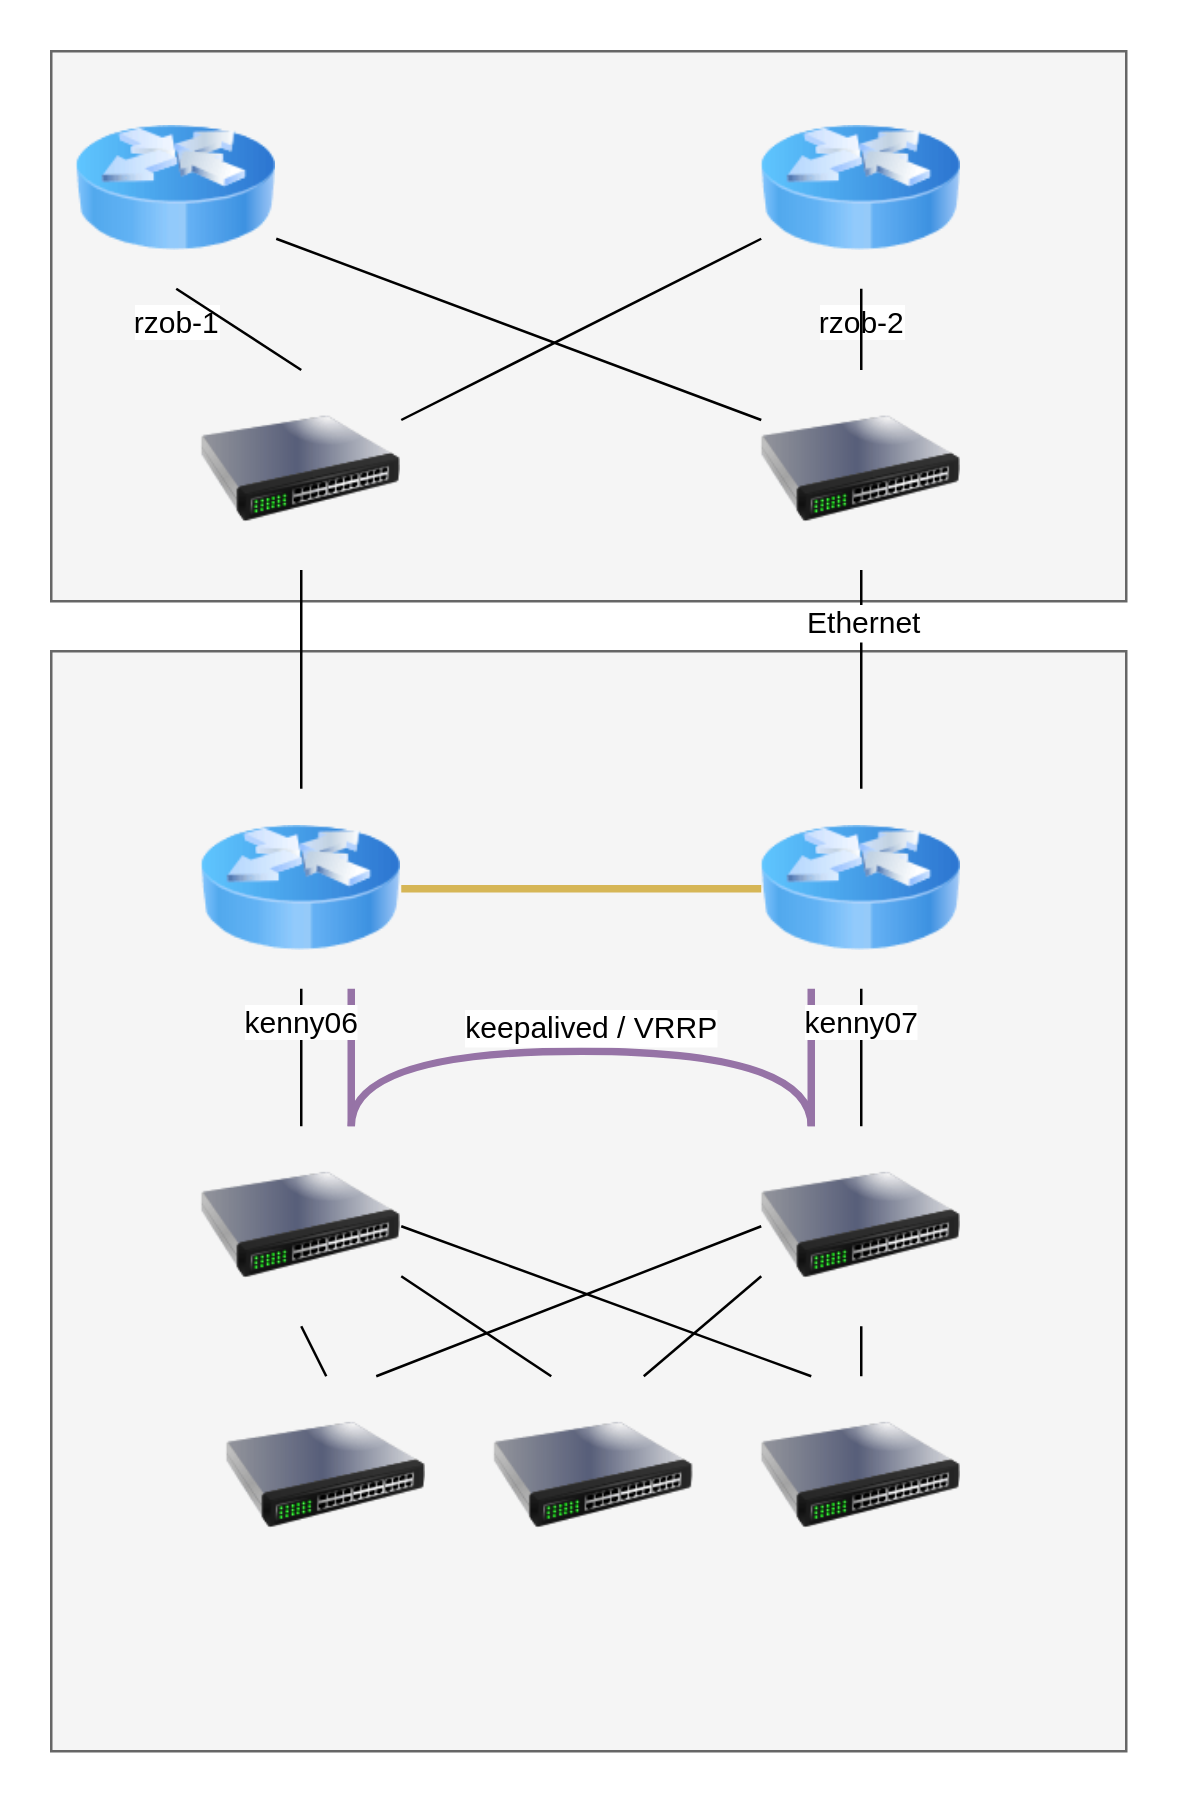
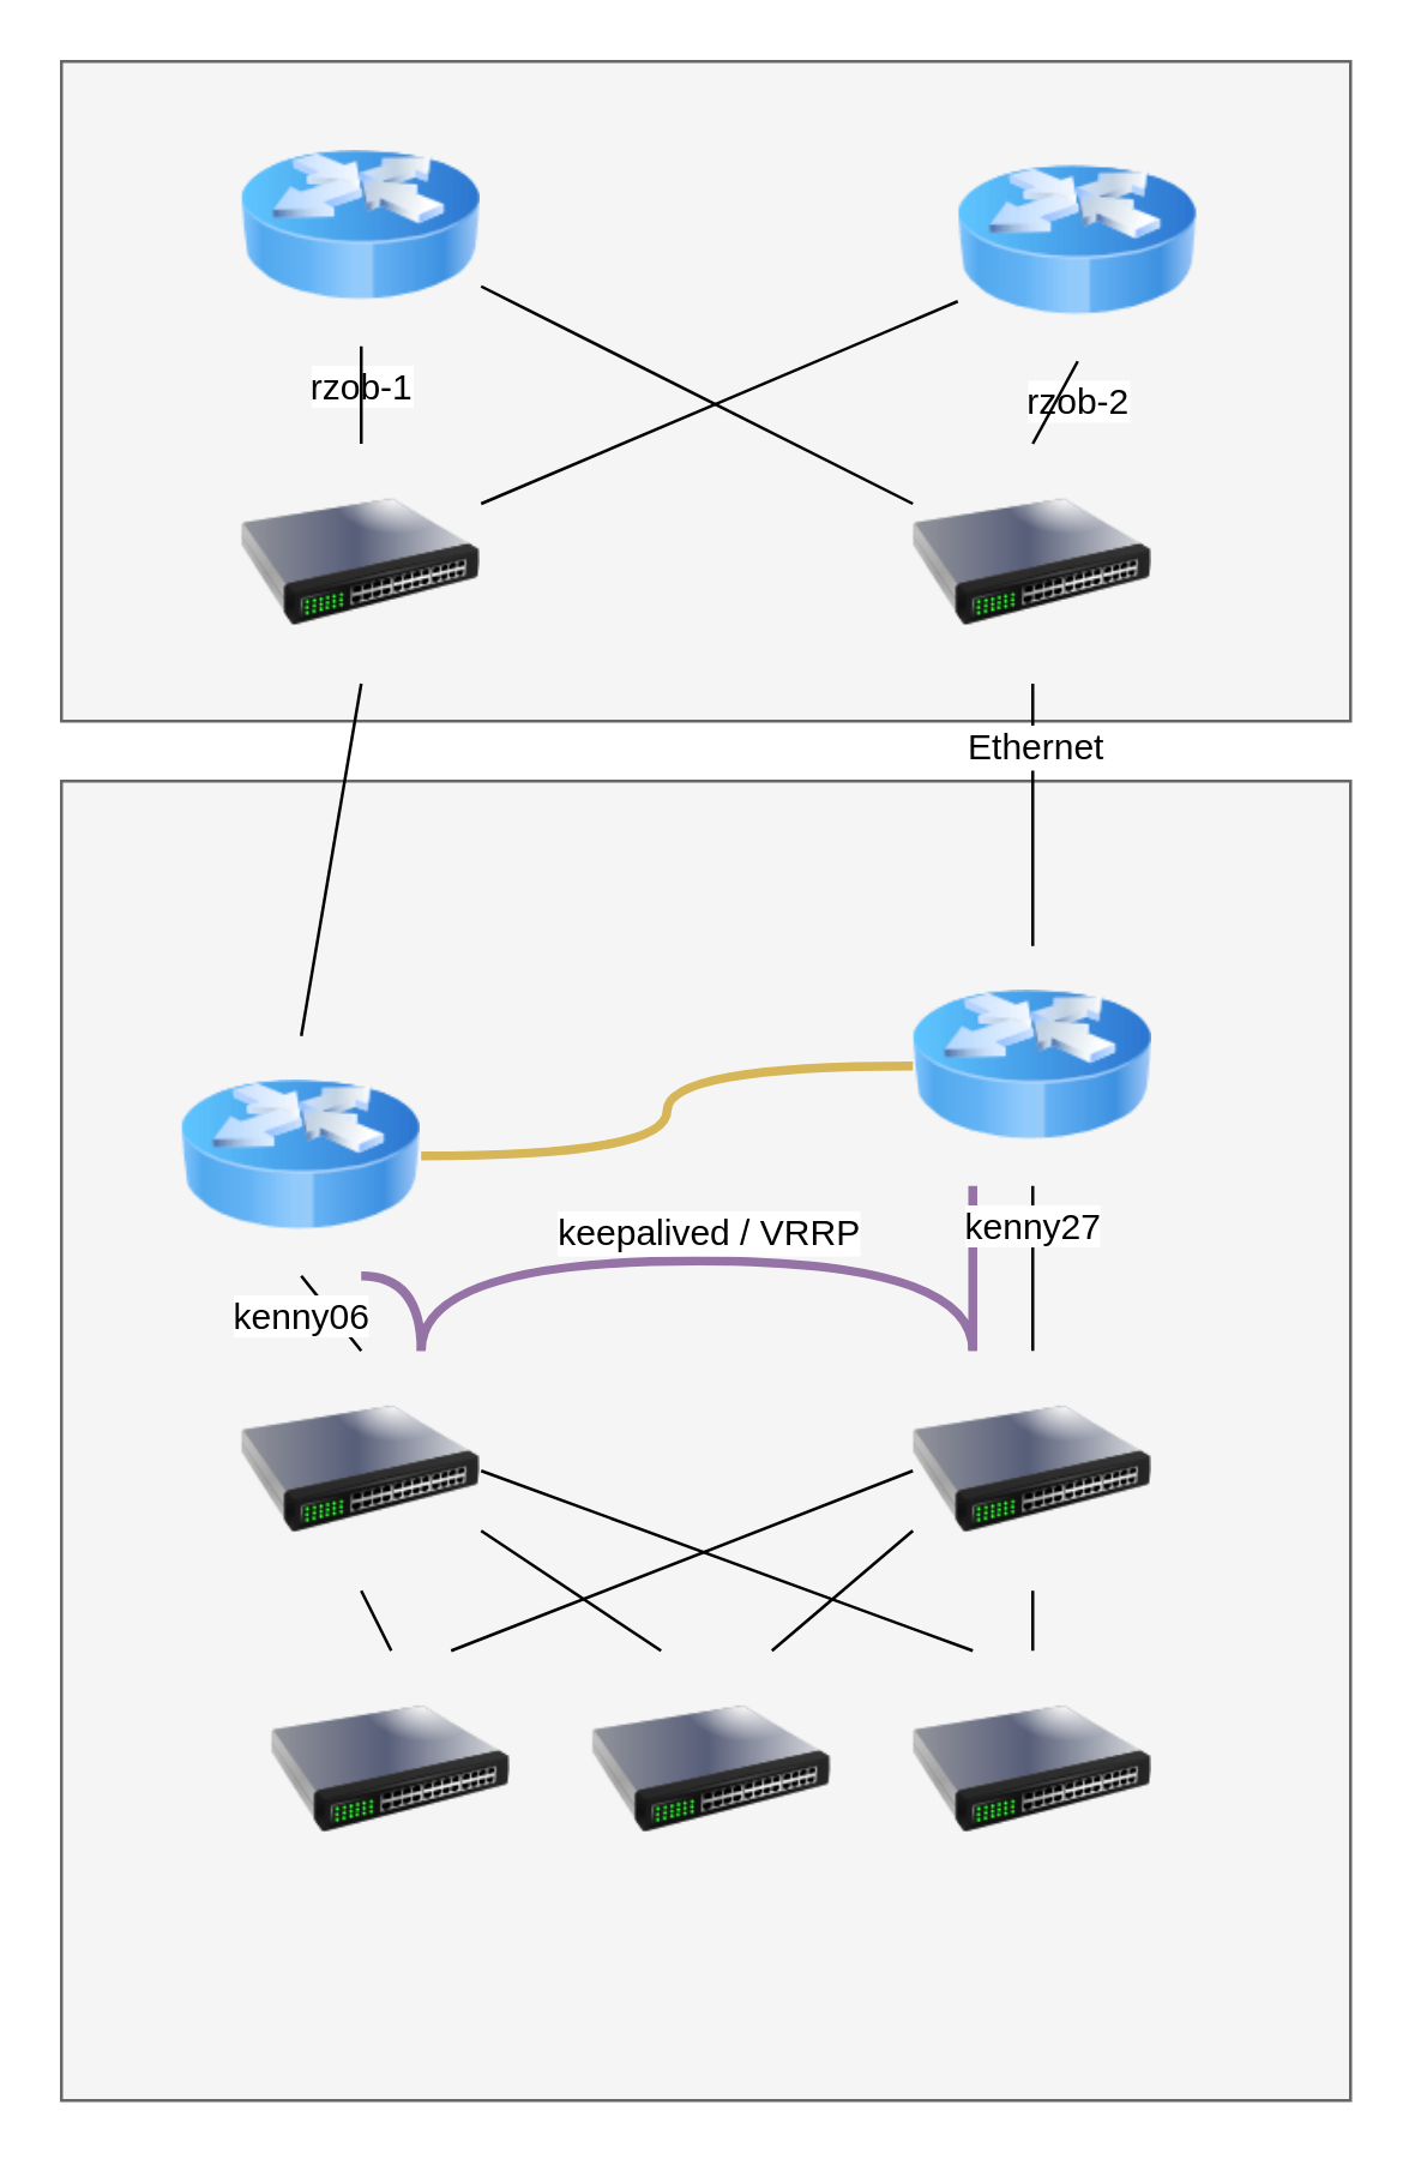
- <mxCell id="4" value="rzob-1" style="image;html=1;labelBackgroundColor=#ffffff;image=img/lib/clip_art/networking/Router_Icon_128x128.png" parent="1" vertex="1"><mxGeometry x="30" y="35" width="80" height="80" as="geometry" /></mxCell>
+ <mxCell id="4" value="rzob-1" style="image;html=1;labelBackgroundColor=#ffffff;image=img/lib/clip_art/networking/Router_Icon_128x128.png" parent="1" vertex="1"><mxGeometry x="80" y="35" width="80" height="80" as="geometry" /></mxCell>
- <mxCell id="5" value="rzob-2" style="image;html=1;labelBackgroundColor=#ffffff;image=img/lib/clip_art/networking/Router_Icon_128x128.png" parent="1" vertex="1"><mxGeometry x="304" y="35" width="80" height="80" as="geometry" /></mxCell>
+ <mxCell id="5" value="rzob-2" style="image;html=1;labelBackgroundColor=#ffffff;image=img/lib/clip_art/networking/Router_Icon_128x128.png" parent="1" vertex="1"><mxGeometry x="319" y="40" width="80" height="80" as="geometry" /></mxCell>
- <mxCell id="15" value="kenny06" style="image;html=1;labelBackgroundColor=#ffffff;image=img/lib/clip_art/networking/Router_Icon_128x128.png" parent="1" vertex="1"><mxGeometry x="80" y="315" width="80" height="80" as="geometry" /></mxCell>
+ <mxCell id="15" value="kenny06" style="image;html=1;labelBackgroundColor=#ffffff;image=img/lib/clip_art/networking/Router_Icon_128x128.png" parent="1" vertex="1"><mxGeometry x="60" y="345" width="80" height="80" as="geometry" /></mxCell>
- <mxCell id="11" value="kenny07" style="image;html=1;labelBackgroundColor=#ffffff;image=img/lib/clip_art/networking/Router_Icon_128x128.png" parent="1" vertex="1"><mxGeometry x="304" y="315" width="80" height="80" as="geometry" /></mxCell>
+ <mxCell id="11" value="kenny27" style="image;html=1;labelBackgroundColor=#ffffff;image=img/lib/clip_art/networking/Router_Icon_128x128.png" parent="1" vertex="1"><mxGeometry x="304" y="315" width="80" height="80" as="geometry" /></mxCell>
